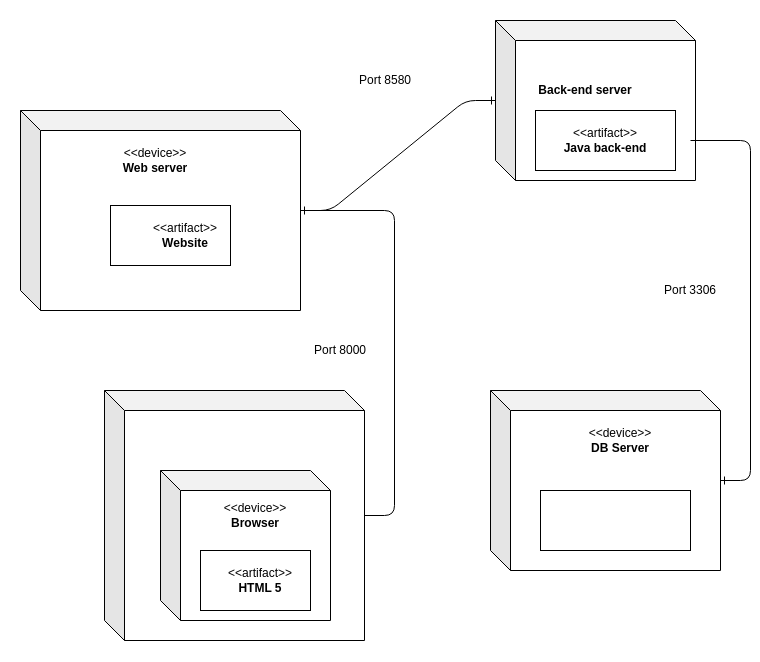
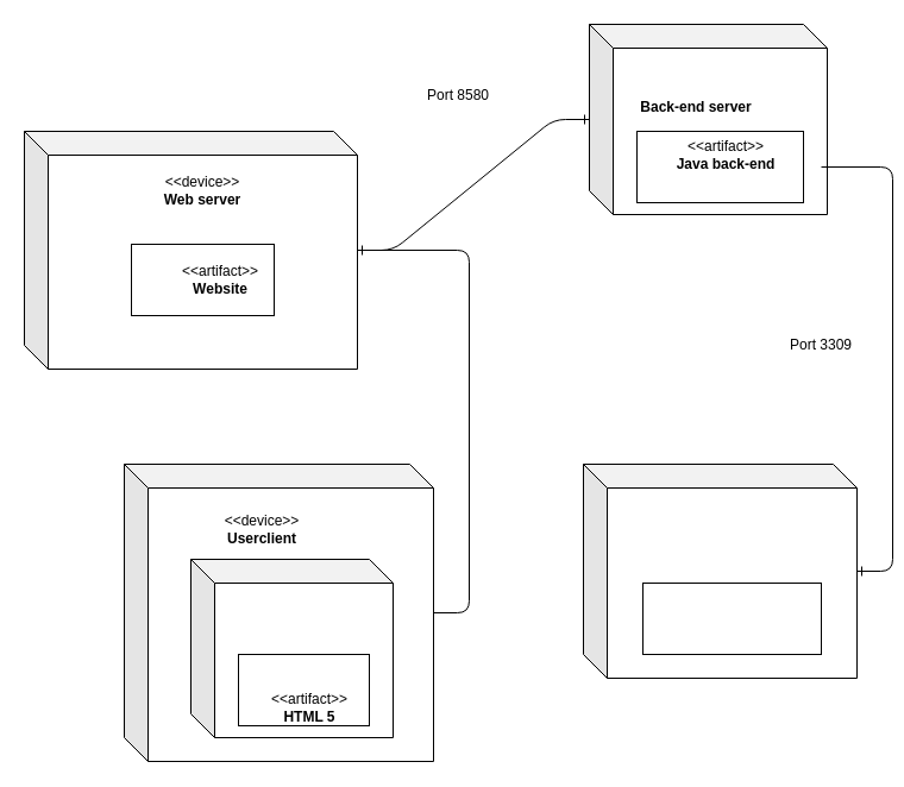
- <mxCell id="17" value="&amp;lt;&amp;lt;artifact&amp;gt;&amp;gt;&lt;br&gt;&lt;b&gt;Java back-end&lt;/b&gt;" style="text;html=1;strokeColor=none;fillColor=none;align=center;verticalAlign=middle;whiteSpace=wrap;rounded=0;" vertex="1" parent="1"><mxGeometry x="560" y="122.5" width="90" height="35" as="geometry" /></mxCell>
+ <mxCell id="17" value="&amp;lt;&amp;lt;artifact&amp;gt;&amp;gt;&lt;br&gt;&lt;b&gt;Java back-end&lt;/b&gt;" style="text;html=1;strokeColor=none;fillColor=none;align=center;verticalAlign=middle;whiteSpace=wrap;rounded=0;" vertex="1" parent="1"><mxGeometry x="565" y="112.5" width="90" height="35" as="geometry" /></mxCell>
- <mxCell id="3" value="&amp;lt;&amp;lt;device&amp;gt;&amp;gt;&lt;br&gt;&lt;b&gt;Web server&lt;/b&gt;" style="text;html=1;strokeColor=none;fillColor=none;align=center;verticalAlign=middle;whiteSpace=wrap;rounded=0;" vertex="1" parent="1"><mxGeometry x="115" y="150" width="80" height="20" as="geometry" /></mxCell>
+ <mxCell id="3" value="&amp;lt;&amp;lt;device&amp;gt;&amp;gt;&lt;br&gt;&lt;b&gt;Web server&lt;/b&gt;" style="text;html=1;strokeColor=none;fillColor=none;align=center;verticalAlign=middle;whiteSpace=wrap;rounded=0;" vertex="1" parent="1"><mxGeometry x="130" y="150" width="80" height="20" as="geometry" /></mxCell>
- <mxCell id="24" value="Port 3306" style="text;html=1;strokeColor=none;fillColor=none;align=center;verticalAlign=middle;whiteSpace=wrap;rounded=0;" vertex="1" parent="1"><mxGeometry x="660" y="280" width="60" height="20" as="geometry" /></mxCell>
+ <mxCell id="24" value="Port 3309" style="text;html=1;strokeColor=none;fillColor=none;align=center;verticalAlign=middle;whiteSpace=wrap;rounded=0;" vertex="1" parent="1"><mxGeometry x="660" y="280" width="60" height="20" as="geometry" /></mxCell>
- <mxCell id="13" value="Port 8000" style="text;html=1;strokeColor=none;fillColor=none;align=center;verticalAlign=middle;whiteSpace=wrap;rounded=0;" vertex="1" parent="1"><mxGeometry x="310" y="340" width="60" height="20" as="geometry" /></mxCell>
- <mxCell id="19" value="&amp;lt;&amp;lt;device&amp;gt;&amp;gt;&lt;br&gt;&lt;b&gt;DB Server&lt;/b&gt;" style="text;html=1;strokeColor=none;fillColor=none;align=center;verticalAlign=middle;whiteSpace=wrap;rounded=0;" vertex="1" parent="1"><mxGeometry x="580" y="430" width="80" height="20" as="geometry" /></mxCell>
+ <mxCell id="7" value="&amp;lt;&amp;lt;device&amp;gt;&amp;gt;&lt;br&gt;&lt;b&gt;Userclient&lt;/b&gt;" style="text;html=1;strokeColor=none;fillColor=none;align=center;verticalAlign=middle;whiteSpace=wrap;rounded=0;" vertex="1" parent="1"><mxGeometry x="190" y="430" width="60" height="30" as="geometry" /></mxCell>
- <mxCell id="9" value="&amp;lt;&amp;lt;device&amp;gt;&amp;gt;&lt;br&gt;&lt;b&gt;Browser&lt;/b&gt;" style="text;html=1;strokeColor=none;fillColor=none;align=center;verticalAlign=middle;whiteSpace=wrap;rounded=0;" vertex="1" parent="1"><mxGeometry x="225" y="500" width="60" height="30" as="geometry" /></mxCell>
- <mxCell id="11" value="&amp;lt;&amp;lt;artifact&amp;gt;&amp;gt;&lt;br&gt;&lt;b&gt;HTML 5&lt;/b&gt;" style="text;html=1;strokeColor=none;fillColor=none;align=center;verticalAlign=middle;whiteSpace=wrap;rounded=0;" vertex="1" parent="1"><mxGeometry x="225" y="570" width="70" height="20" as="geometry" /></mxCell>
+ <mxCell id="11" value="&amp;lt;&amp;lt;artifact&amp;gt;&amp;gt;&lt;br&gt;&lt;b&gt;HTML 5&lt;/b&gt;" style="text;html=1;strokeColor=none;fillColor=none;align=center;verticalAlign=middle;whiteSpace=wrap;rounded=0;" vertex="1" parent="1"><mxGeometry x="225" y="585" width="70" height="20" as="geometry" /></mxCell>
